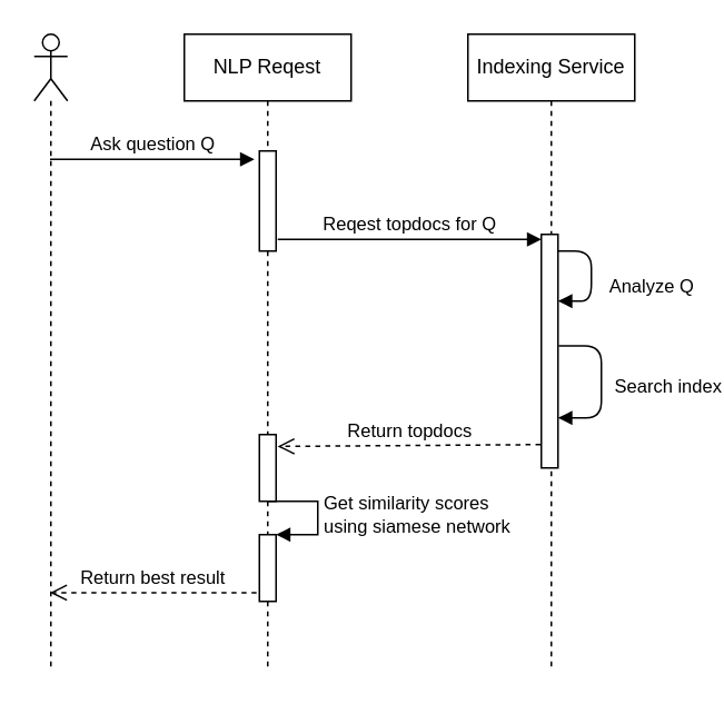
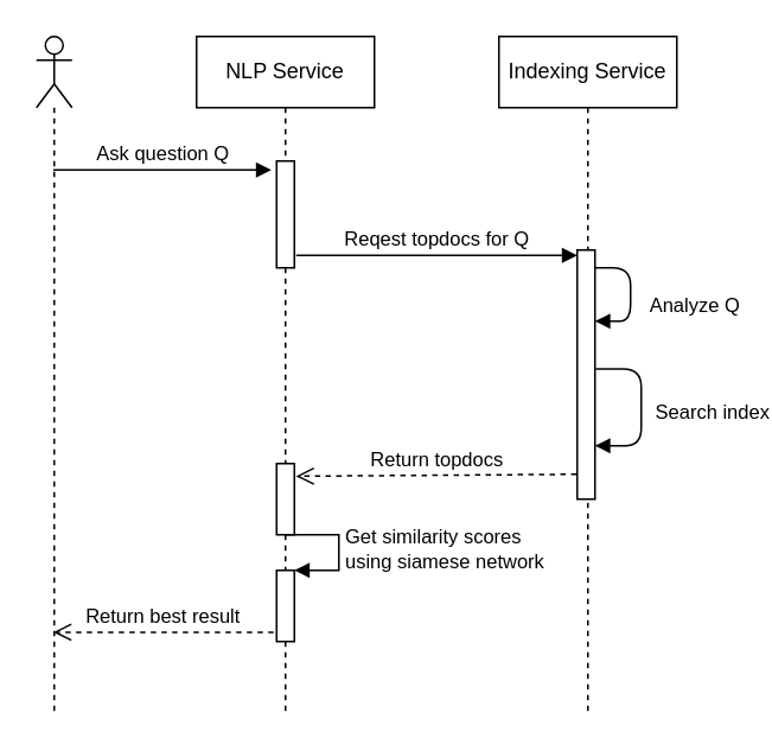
- <mxCell id="3" value="NLP Reqest" style="shape=umlLifeline;perimeter=lifelinePerimeter;whiteSpace=wrap;html=1;container=1;collapsible=0;recursiveResize=0;outlineConnect=0;" vertex="1" parent="1"><mxGeometry x="110" y="20" width="100" height="380" as="geometry" /></mxCell>
+ <mxCell id="3" value="NLP Service" style="shape=umlLifeline;perimeter=lifelinePerimeter;whiteSpace=wrap;html=1;container=1;collapsible=0;recursiveResize=0;outlineConnect=0;" vertex="1" parent="1"><mxGeometry x="110" y="20" width="100" height="380" as="geometry" /></mxCell>
